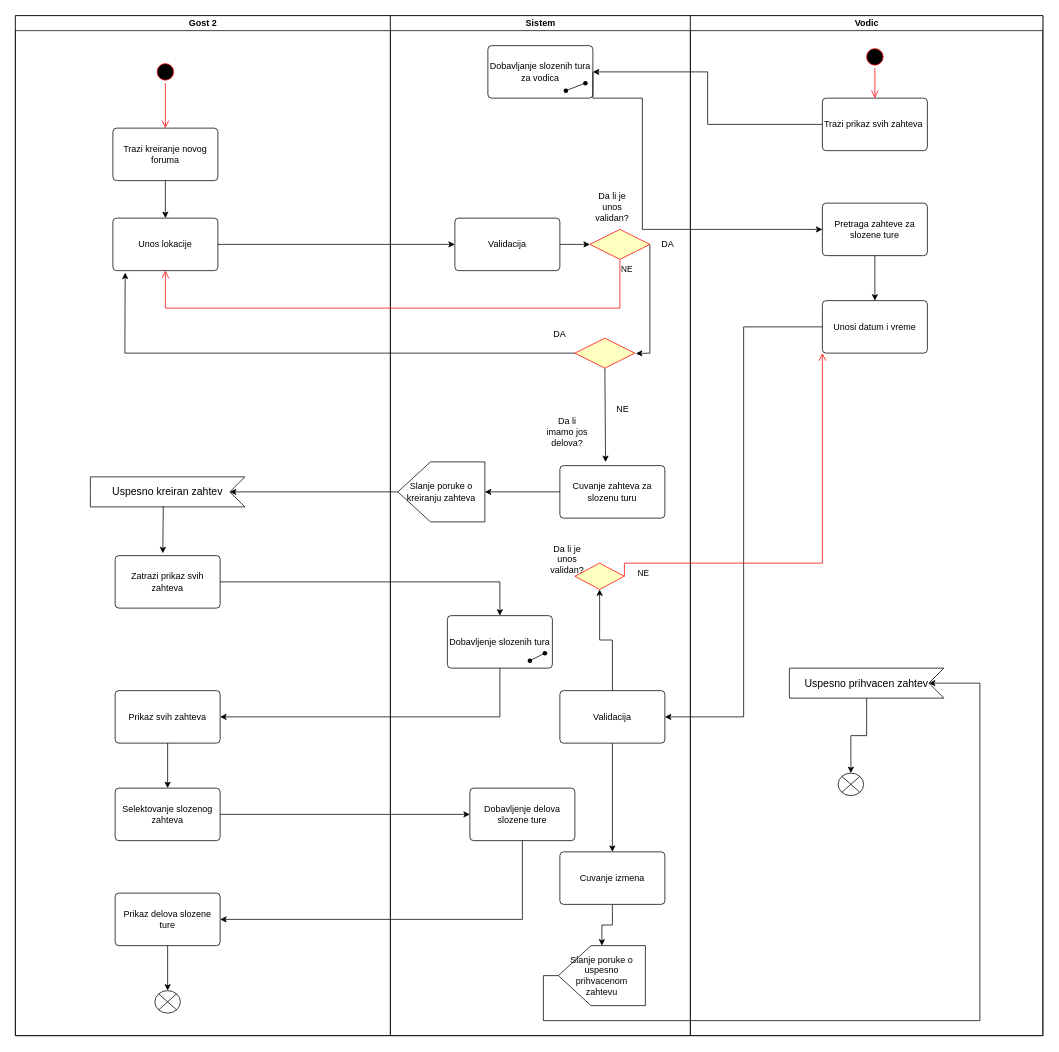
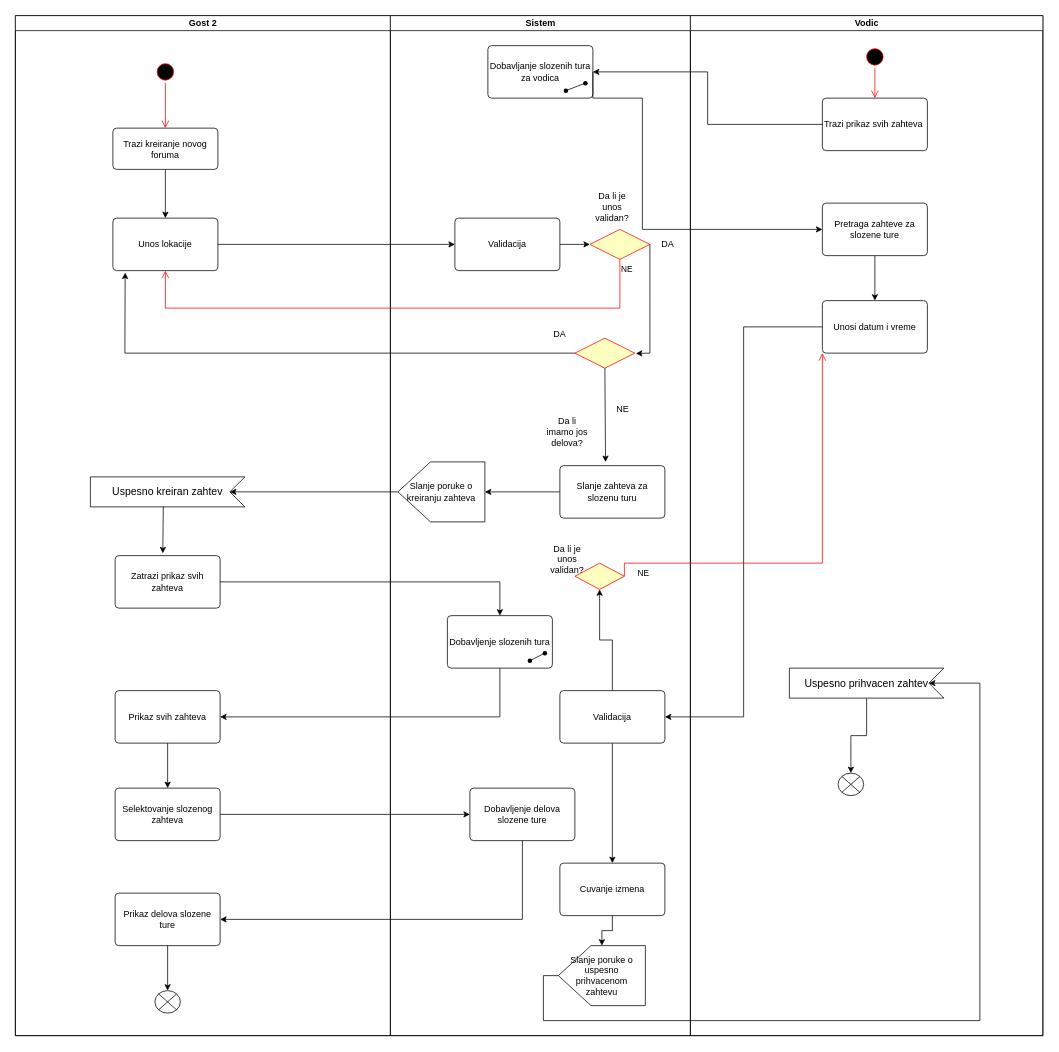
- <mxCell id="6" value="Trazi kreiranje novog foruma" style="html=1;align=center;verticalAlign=middle;rounded=1;absoluteArcSize=1;arcSize=10;dashed=0;whiteSpace=wrap;" vertex="1" parent="3"><mxGeometry x="130" y="150" width="140" height="70" as="geometry" /></mxCell>
+ <mxCell id="6" value="Trazi kreiranje novog foruma" style="html=1;align=center;verticalAlign=middle;rounded=1;absoluteArcSize=1;arcSize=10;dashed=0;whiteSpace=wrap;" vertex="1" parent="3"><mxGeometry x="130" y="150" width="140" height="55" as="geometry" /></mxCell>
- <mxCell id="25" value="Cuvanje zahteva za slozenu turu" style="html=1;align=center;verticalAlign=middle;rounded=1;absoluteArcSize=1;arcSize=10;dashed=0;whiteSpace=wrap;" vertex="1" parent="18"><mxGeometry x="226" y="600" width="140" height="70" as="geometry" /></mxCell>
+ <mxCell id="25" value="Slanje zahteva za slozenu turu" style="html=1;align=center;verticalAlign=middle;rounded=1;absoluteArcSize=1;arcSize=10;dashed=0;whiteSpace=wrap;" vertex="1" parent="18"><mxGeometry x="226" y="600" width="140" height="70" as="geometry" /></mxCell>
- <mxCell id="42" value="Cuvanje izmena" style="html=1;align=center;verticalAlign=middle;rounded=1;absoluteArcSize=1;arcSize=10;dashed=0;whiteSpace=wrap;" vertex="1" parent="18"><mxGeometry x="226" y="1115" width="140" height="70" as="geometry" /></mxCell>
+ <mxCell id="42" value="Cuvanje izmena" style="html=1;align=center;verticalAlign=middle;rounded=1;absoluteArcSize=1;arcSize=10;dashed=0;whiteSpace=wrap;" vertex="1" parent="18"><mxGeometry x="226" y="1130" width="140" height="70" as="geometry" /></mxCell>
